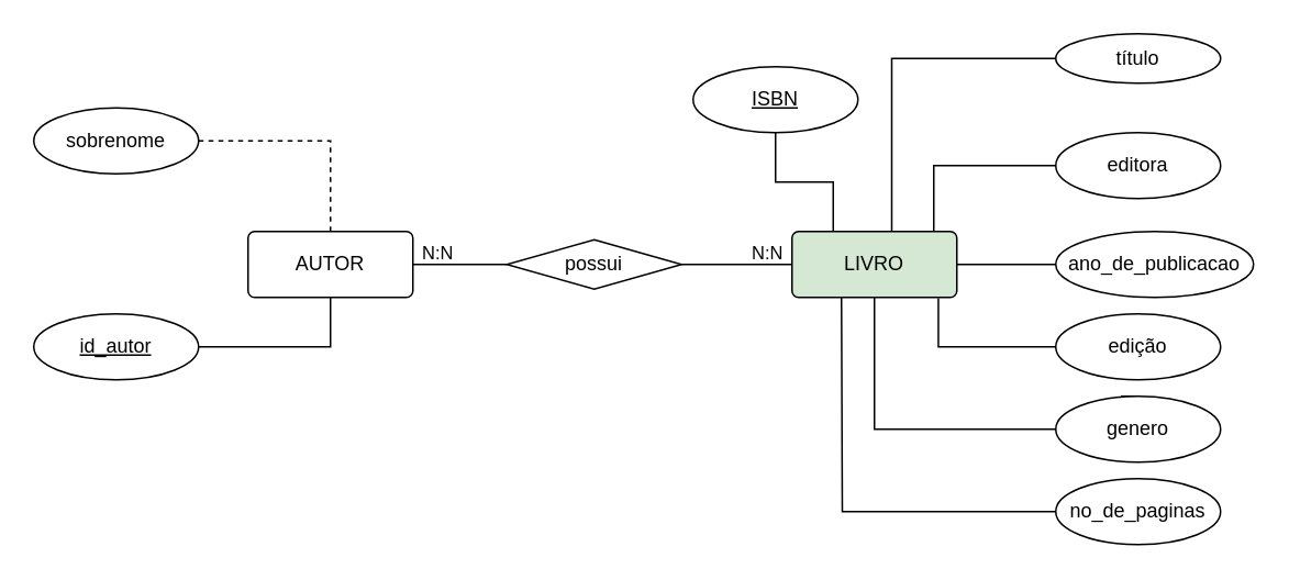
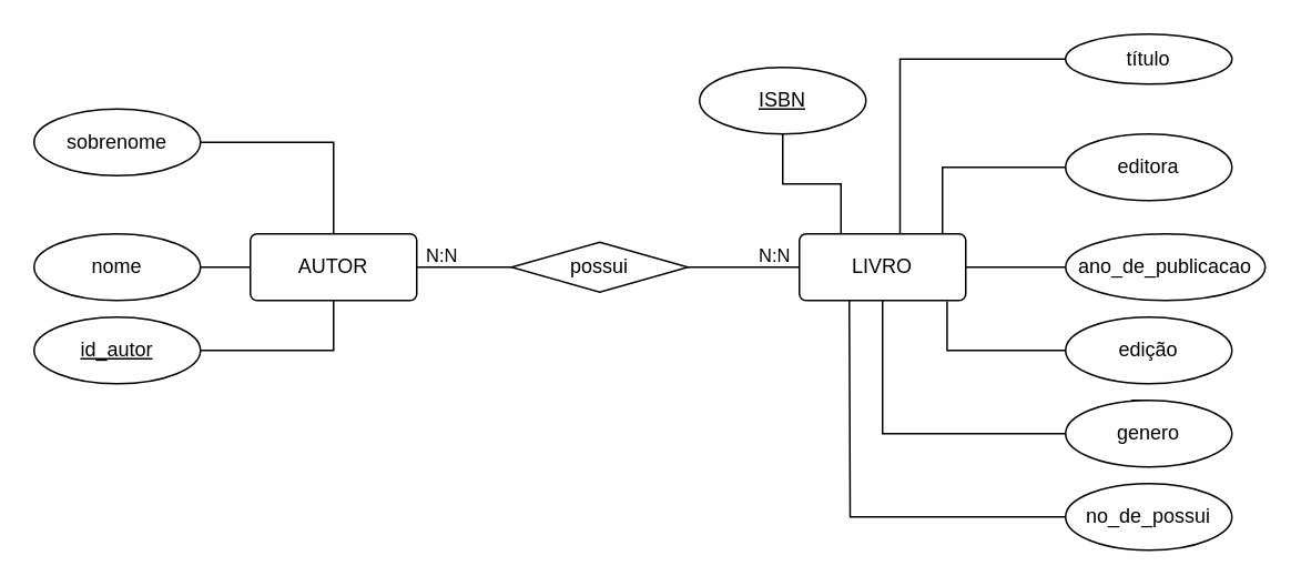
- <mxCell id="6" style="edgeStyle=orthogonalEdgeStyle;rounded=0;orthogonalLoop=1;jettySize=auto;html=1;exitX=1;exitY=0.5;exitDx=0;exitDy=0;endArrow=none;startFill=0;dashed=1;" edge="1" parent="1" source="7" target="3"><mxGeometry relative="1" as="geometry" /></mxCell>
+ <mxCell id="6" style="edgeStyle=orthogonalEdgeStyle;rounded=0;orthogonalLoop=1;jettySize=auto;html=1;exitX=1;exitY=0.5;exitDx=0;exitDy=0;endArrow=none;startFill=0;" edge="1" parent="1" source="7" target="3"><mxGeometry relative="1" as="geometry" /></mxCell>
+ <mxCell id="5" value="nome" style="ellipse;whiteSpace=wrap;html=1;align=center;" parent="1" vertex="1"><mxGeometry x="20" y="140" width="100" height="40" as="geometry" /></mxCell>
+ <mxCell id="4" style="edgeStyle=orthogonalEdgeStyle;rounded=0;orthogonalLoop=1;jettySize=auto;html=1;exitX=1;exitY=0.5;exitDx=0;exitDy=0;endArrow=none;startFill=0;" edge="1" parent="1" source="5" target="3"><mxGeometry relative="1" as="geometry" /></mxCell>
- <mxCell id="10" value="LIVRO" style="rounded=1;arcSize=10;whiteSpace=wrap;html=1;align=center;fillColor=#d5e8d4;" vertex="1" parent="1"><mxGeometry x="480" y="140" width="100" height="40" as="geometry" /></mxCell>
+ <mxCell id="10" value="LIVRO" style="rounded=1;arcSize=10;whiteSpace=wrap;html=1;align=center;" vertex="1" parent="1"><mxGeometry x="480" y="140" width="100" height="40" as="geometry" /></mxCell>
- <mxCell id="21" value="no_de_paginas" style="ellipse;whiteSpace=wrap;html=1;align=center;" vertex="1" parent="1"><mxGeometry x="640" y="290" width="100" height="40" as="geometry" /></mxCell>
+ <mxCell id="21" value="no_de_possui" style="ellipse;whiteSpace=wrap;html=1;align=center;" vertex="1" parent="1"><mxGeometry x="640" y="290" width="100" height="40" as="geometry" /></mxCell>
